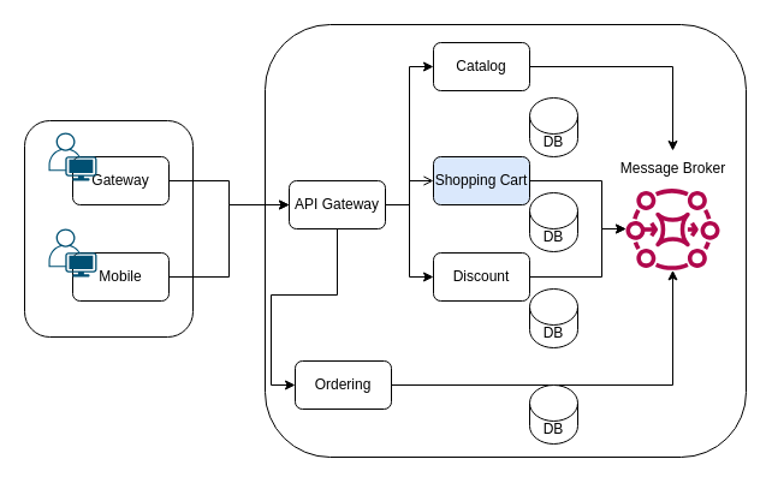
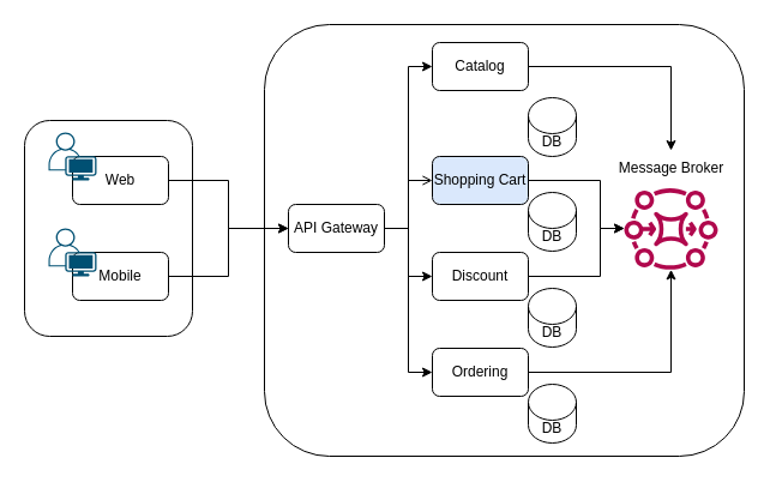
- <mxCell id="5" value="Gateway" style="rounded=1;whiteSpace=wrap;html=1;" vertex="1" parent="1"><mxGeometry x="60" y="130" width="80" height="40" as="geometry" /></mxCell>
+ <mxCell id="5" value="Web" style="rounded=1;whiteSpace=wrap;html=1;" vertex="1" parent="1"><mxGeometry x="60" y="130" width="80" height="40" as="geometry" /></mxCell>
- <mxCell id="14" value="API Gateway" style="rounded=1;whiteSpace=wrap;html=1;" vertex="1" parent="1"><mxGeometry x="240" y="150" width="80" height="40" as="geometry" /></mxCell>
+ <mxCell id="14" value="API Gateway" style="rounded=1;whiteSpace=wrap;html=1;" vertex="1" parent="1"><mxGeometry x="240" y="170" width="80" height="40" as="geometry" /></mxCell>
- <mxCell id="22" value="Ordering" style="rounded=1;whiteSpace=wrap;html=1;" vertex="1" parent="1"><mxGeometry x="245" y="300" width="80" height="40" as="geometry" /></mxCell>
+ <mxCell id="22" value="Ordering" style="rounded=1;whiteSpace=wrap;html=1;" vertex="1" parent="1"><mxGeometry x="360" y="290" width="80" height="40" as="geometry" /></mxCell>
